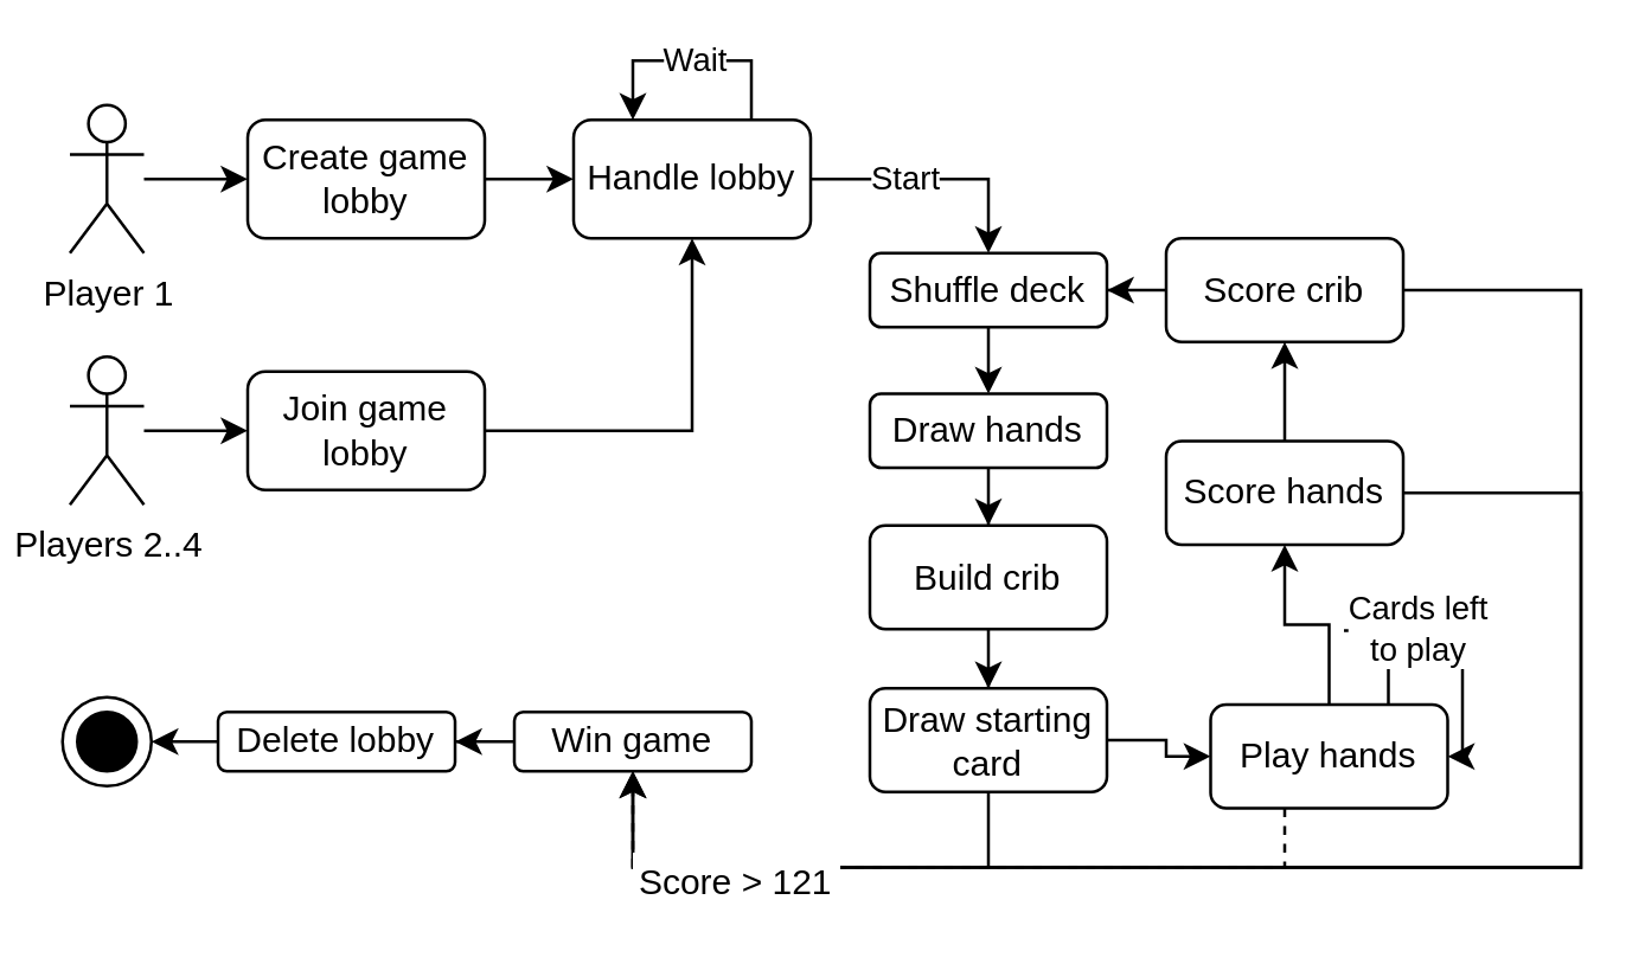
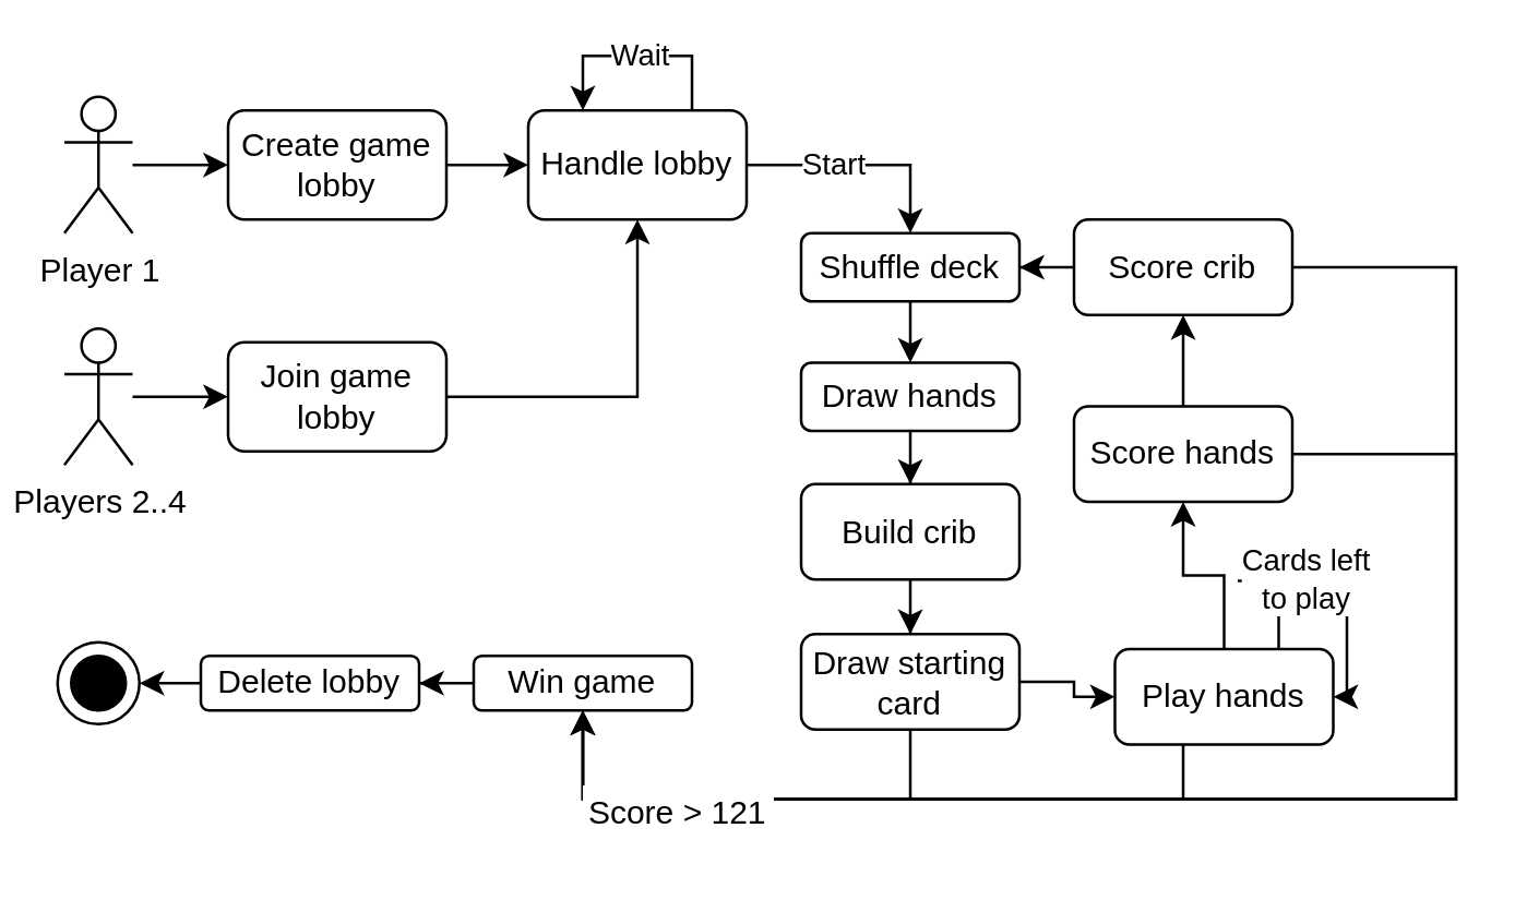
- <mxCell id="24" style="edgeStyle=orthogonalEdgeStyle;rounded=0;orthogonalLoop=1;jettySize=auto;html=1;entryX=0.5;entryY=1;entryDx=0;entryDy=0;dashed=1;" parent="1" source="25" target="35" edge="1"><mxGeometry relative="1" as="geometry"><Array as="points"><mxPoint x="433" y="292.5" /><mxPoint x="213" y="292.5" /></Array></mxGeometry></mxCell>
+ <mxCell id="24" style="edgeStyle=orthogonalEdgeStyle;rounded=0;orthogonalLoop=1;jettySize=auto;html=1;entryX=0.5;entryY=1;entryDx=0;entryDy=0;" parent="1" source="25" target="35" edge="1"><mxGeometry relative="1" as="geometry"><Array as="points"><mxPoint x="433" y="292.5" /><mxPoint x="213" y="292.5" /></Array></mxGeometry></mxCell>
